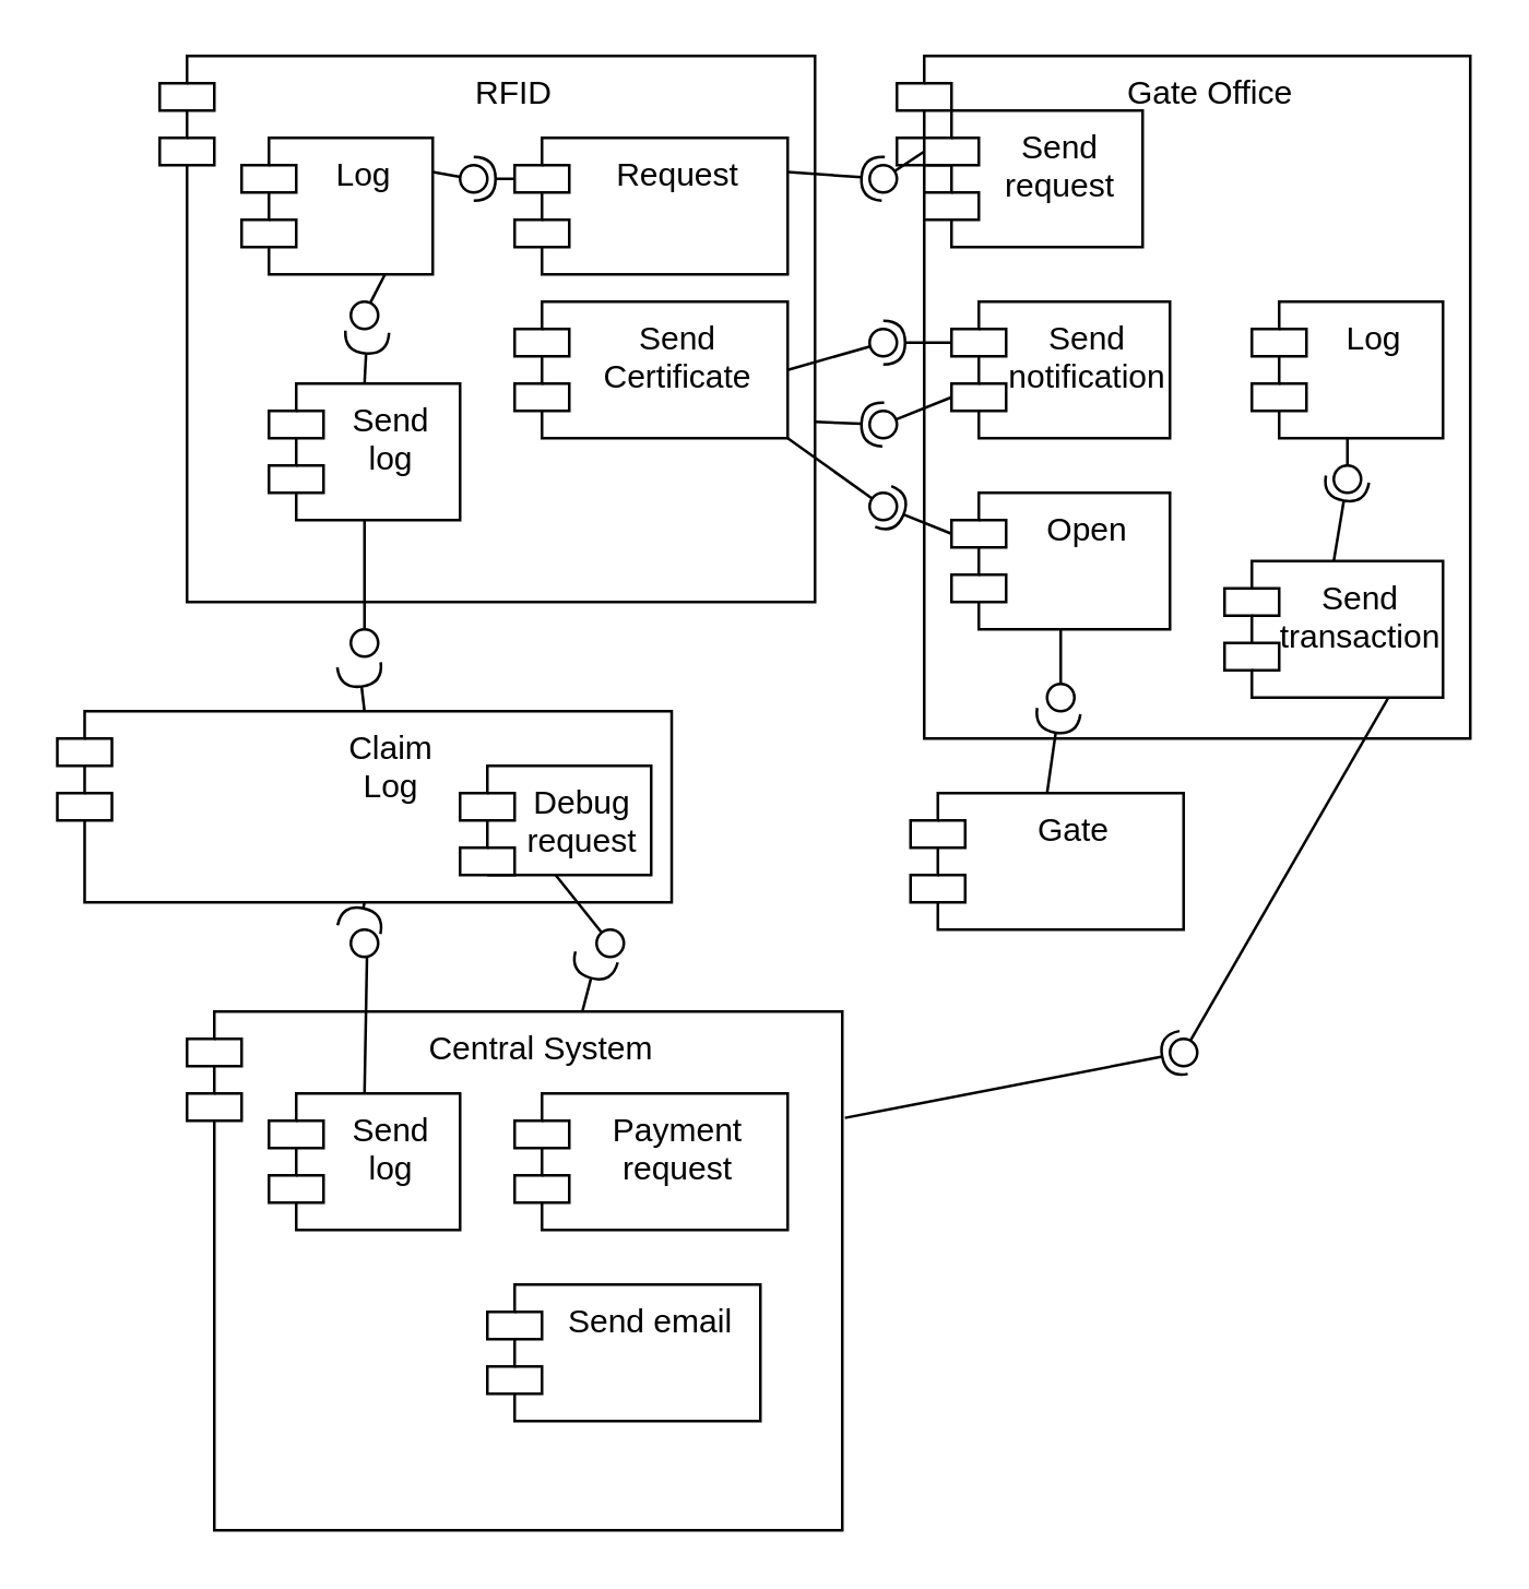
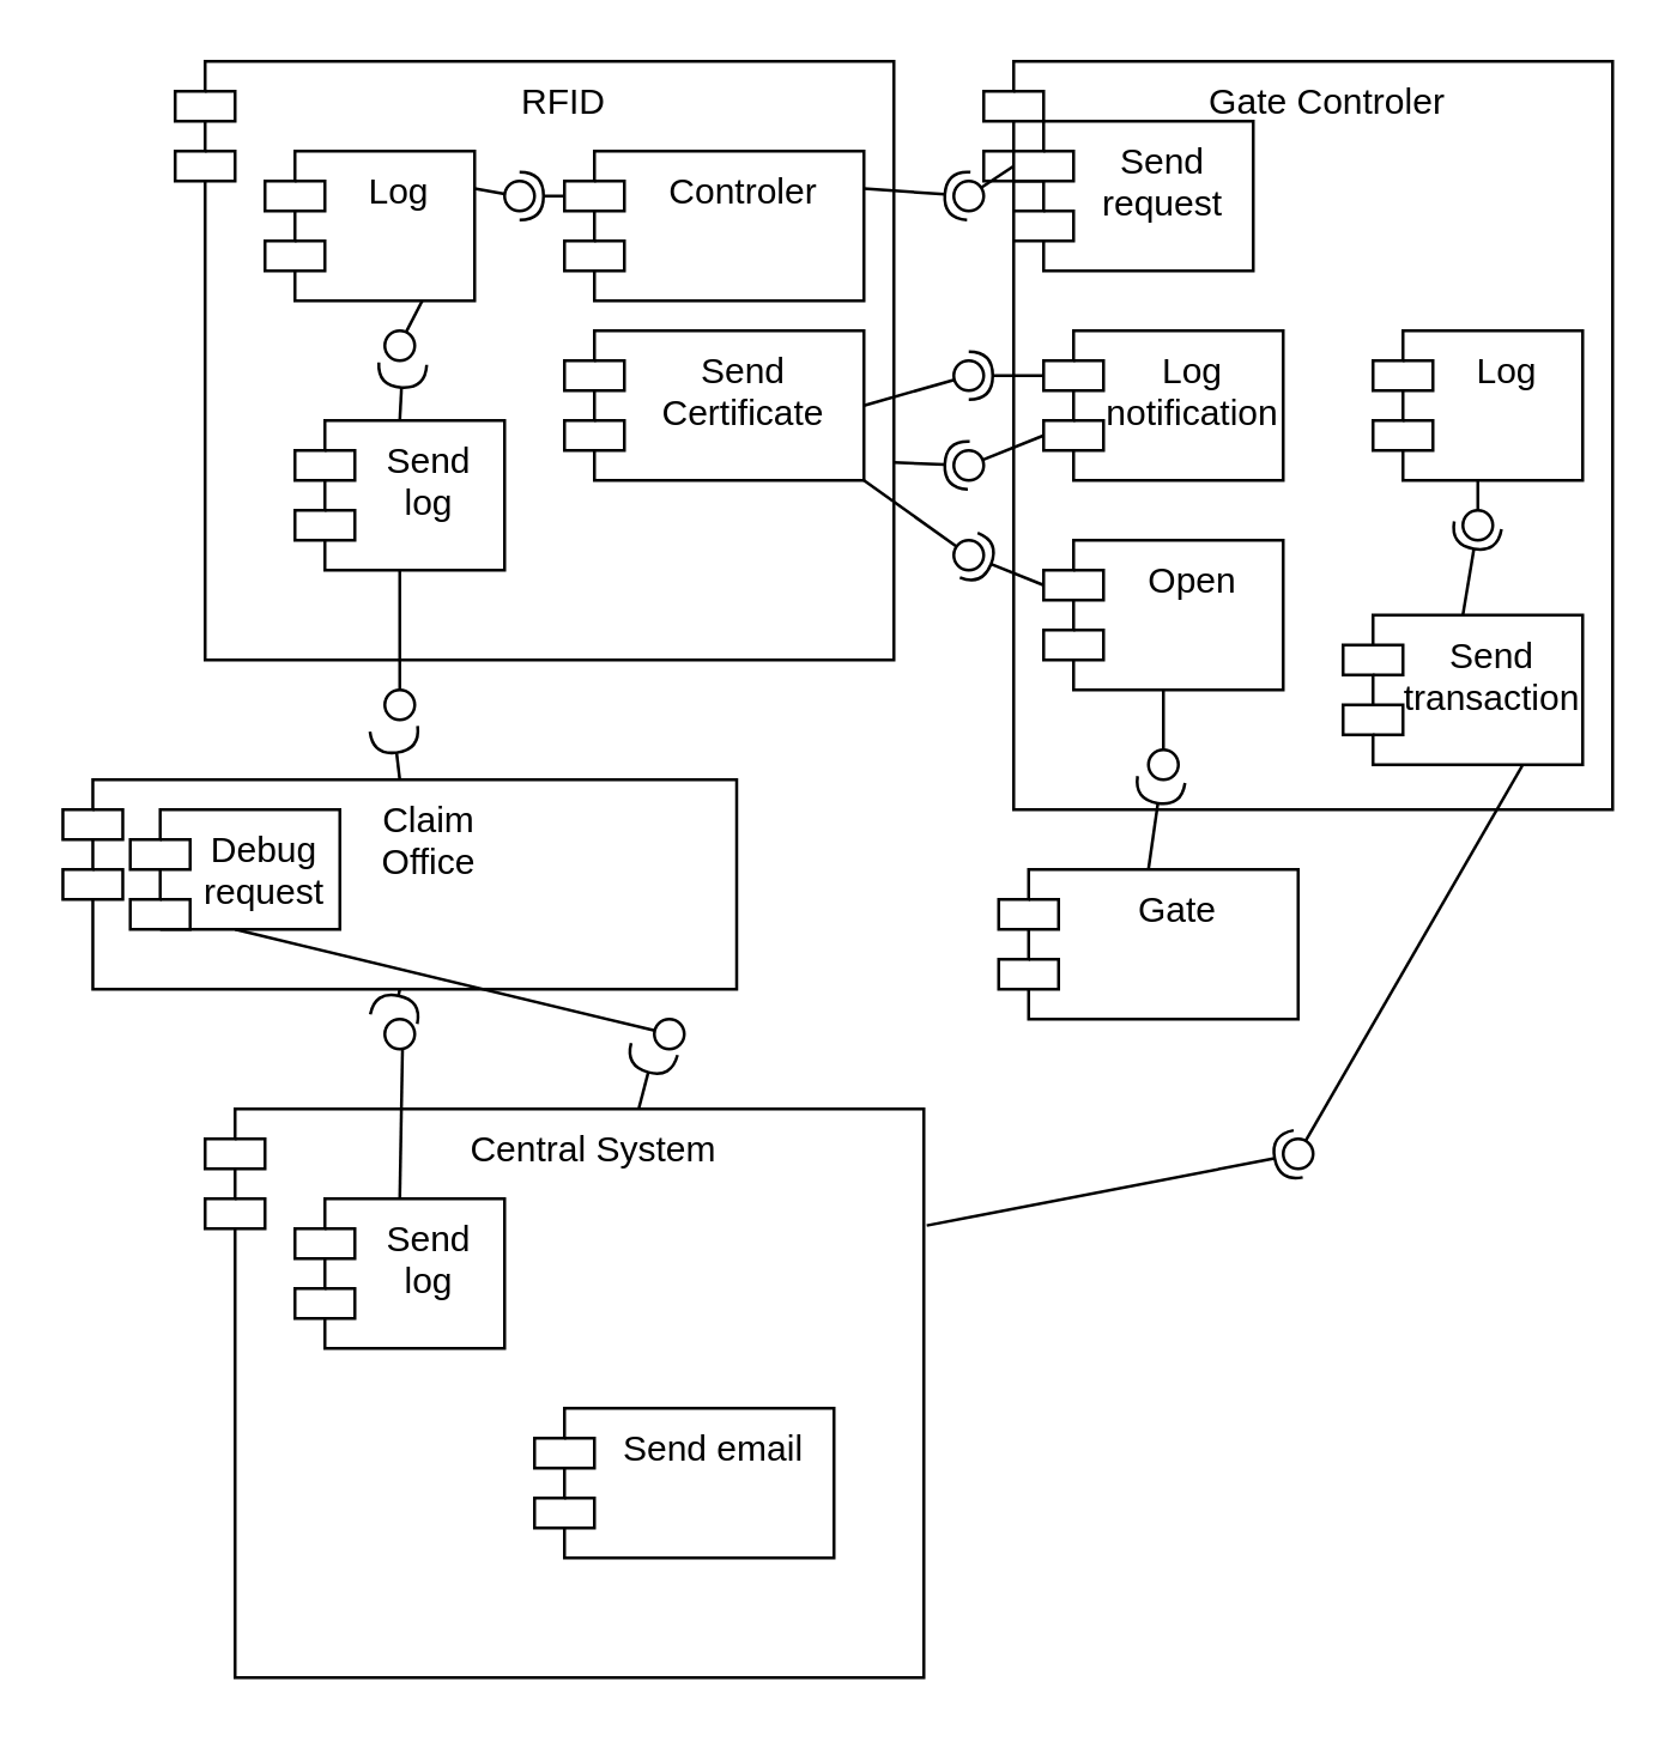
- <mxCell id="3" value="Gate Office" style="shape=module;align=left;spacingLeft=20;align=center;verticalAlign=top;" vertex="1" parent="1"><mxGeometry x="328" y="20" width="210" height="250" as="geometry" /></mxCell>
+ <mxCell id="3" value="Gate Controler" style="shape=module;align=left;spacingLeft=20;align=center;verticalAlign=top;" vertex="1" parent="1"><mxGeometry x="328" y="20" width="210" height="250" as="geometry" /></mxCell>
- <mxCell id="5" value="Request" style="shape=module;align=left;spacingLeft=20;align=center;verticalAlign=top;" vertex="1" parent="1"><mxGeometry x="188" y="50" width="100" height="50" as="geometry" /></mxCell>
+ <mxCell id="5" value="Controler" style="shape=module;align=left;spacingLeft=20;align=center;verticalAlign=top;" vertex="1" parent="1"><mxGeometry x="188" y="50" width="100" height="50" as="geometry" /></mxCell>
- <mxCell id="18" value="Send&#10;notification" style="shape=module;align=left;spacingLeft=20;align=center;verticalAlign=top;" vertex="1" parent="1"><mxGeometry x="348" y="110" width="80" height="50" as="geometry" /></mxCell>
+ <mxCell id="18" value="Log&#10;notification" style="shape=module;align=left;spacingLeft=20;align=center;verticalAlign=top;" vertex="1" parent="1"><mxGeometry x="348" y="110" width="80" height="50" as="geometry" /></mxCell>
- <mxCell id="33" value="Claim&#10;Log" style="shape=module;align=left;spacingLeft=20;align=center;verticalAlign=top;" vertex="1" parent="1"><mxGeometry x="20.5" y="260" width="225" height="70" as="geometry" /></mxCell>
+ <mxCell id="33" value="Claim&#10;Office" style="shape=module;align=left;spacingLeft=20;align=center;verticalAlign=top;" vertex="1" parent="1"><mxGeometry x="20.5" y="260" width="225" height="70" as="geometry" /></mxCell>
- <mxCell id="52" value="Debug&#10;request" style="shape=module;align=left;spacingLeft=20;align=center;verticalAlign=top;" vertex="1" parent="1"><mxGeometry x="168" y="280" width="70" height="40" as="geometry" /></mxCell>
+ <mxCell id="52" value="Debug&#10;request" style="shape=module;align=left;spacingLeft=20;align=center;verticalAlign=top;" vertex="1" parent="1"><mxGeometry x="43" y="270" width="70" height="40" as="geometry" /></mxCell>
- <mxCell id="50" value="Payment&#10;request" style="shape=module;align=left;spacingLeft=20;align=center;verticalAlign=top;" vertex="1" parent="1"><mxGeometry x="188" y="400" width="100" height="50" as="geometry" /></mxCell>
